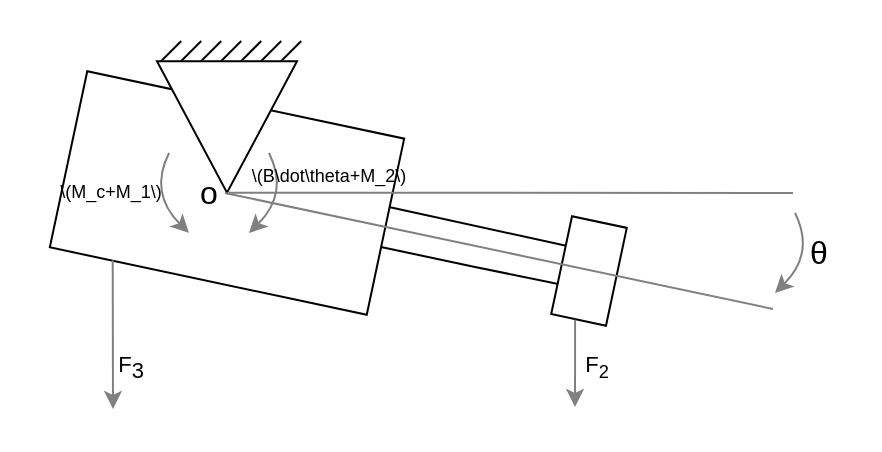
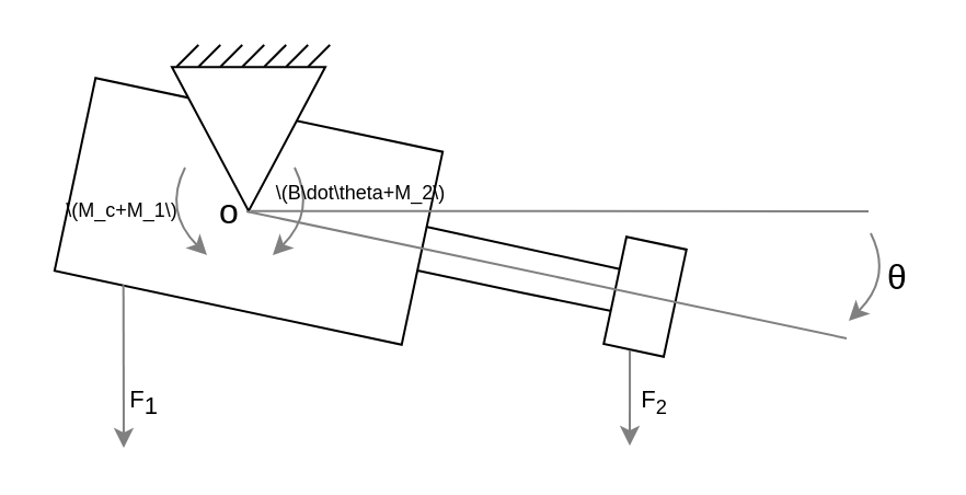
- <mxCell id="22" value="&lt;span style=&quot;font-family: arial, sans-serif; font-size: 11px;&quot;&gt;F&lt;sub style=&quot;font-size: 11px;&quot;&gt;3&lt;/sub&gt;&lt;/span&gt;" style="text;html=1;align=center;verticalAlign=middle;resizable=0;points=[];autosize=1;strokeColor=none;fillColor=none;fontColor=default;labelBackgroundColor=none;fontSize=11;" parent="1" vertex="1"><mxGeometry x="50" y="174" width="30" height="20" as="geometry" /></mxCell>
+ <mxCell id="22" value="&lt;span style=&quot;font-family: arial, sans-serif; font-size: 11px;&quot;&gt;F&lt;sub style=&quot;font-size: 11px;&quot;&gt;1&lt;/sub&gt;&lt;/span&gt;" style="text;html=1;align=center;verticalAlign=middle;resizable=0;points=[];autosize=1;strokeColor=none;fillColor=none;fontColor=default;labelBackgroundColor=none;fontSize=11;" parent="1" vertex="1"><mxGeometry x="50" y="174" width="30" height="20" as="geometry" /></mxCell>
